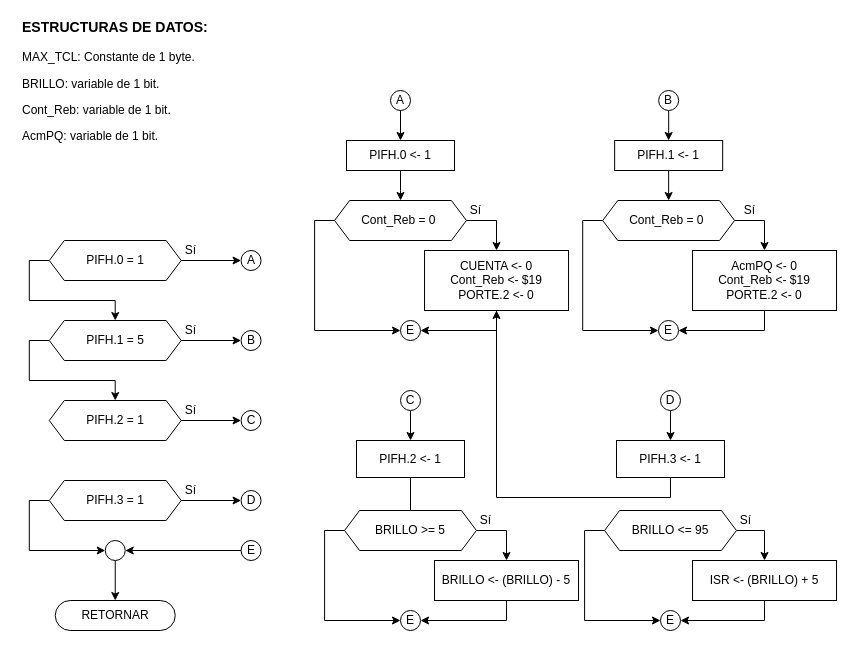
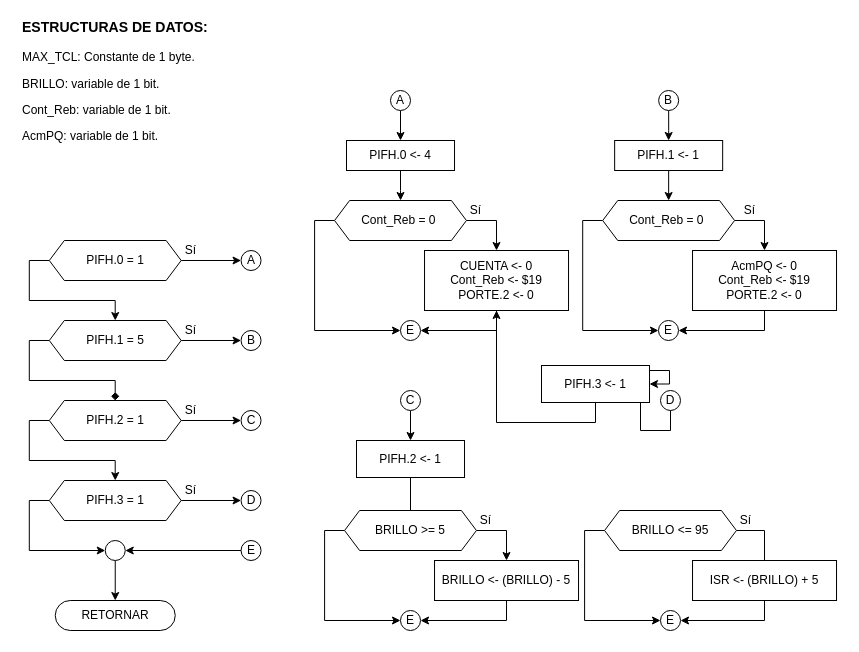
- <mxCell id="52" value="&lt;span&gt;PIFH.0 &amp;lt;- 1&lt;br&gt;&lt;/span&gt;" style="rounded=0;whiteSpace=wrap;html=1;" vertex="1" parent="1"><mxGeometry x="346" y="140" width="108.02" height="30" as="geometry" /></mxCell>
+ <mxCell id="52" value="&lt;span&gt;PIFH.0 &amp;lt;- 4&lt;br&gt;&lt;/span&gt;" style="rounded=0;whiteSpace=wrap;html=1;" vertex="1" parent="1"><mxGeometry x="346" y="140" width="108.02" height="30" as="geometry" /></mxCell>
- <mxCell id="10" style="edgeStyle=orthogonalEdgeStyle;rounded=0;orthogonalLoop=1;jettySize=auto;html=1;exitX=0;exitY=0.5;exitDx=0;exitDy=0;entryX=0.5;entryY=0;entryDx=0;entryDy=0;" edge="1" parent="1" source="12" target="15"><mxGeometry relative="1" as="geometry" /></mxCell>
+ <mxCell id="10" style="edgeStyle=orthogonalEdgeStyle;rounded=0;orthogonalLoop=1;jettySize=auto;html=1;exitX=0;exitY=0.5;exitDx=0;exitDy=0;entryX=0.5;entryY=0;entryDx=0;entryDy=0;endArrow=diamond;" edge="1" parent="1" source="12" target="15"><mxGeometry relative="1" as="geometry" /></mxCell>
- <mxCell id="65" value="&lt;span&gt;PIFH.3 &amp;lt;- 1&lt;br&gt;&lt;/span&gt;" style="rounded=0;whiteSpace=wrap;html=1;" vertex="1" parent="1"><mxGeometry x="616" y="440" width="108.02" height="37" as="geometry" /></mxCell>
+ <mxCell id="65" value="&lt;span&gt;PIFH.3 &amp;lt;- 1&lt;br&gt;&lt;/span&gt;" style="rounded=0;whiteSpace=wrap;html=1;" vertex="1" parent="1"><mxGeometry x="541" y="365" width="108.02" height="37" as="geometry" /></mxCell>
+ <mxCell id="13" style="edgeStyle=orthogonalEdgeStyle;rounded=0;orthogonalLoop=1;jettySize=auto;html=1;exitX=0;exitY=0.5;exitDx=0;exitDy=0;entryX=0.5;entryY=0;entryDx=0;entryDy=0;" edge="1" parent="1" source="15" target="18"><mxGeometry relative="1" as="geometry" /></mxCell>
- <mxCell id="58" style="edgeStyle=orthogonalEdgeStyle;rounded=0;orthogonalLoop=1;jettySize=auto;html=1;exitX=1;exitY=0.5;exitDx=0;exitDy=0;entryX=0.5;entryY=0;entryDx=0;entryDy=0;" edge="1" parent="1" source="59" target="67"><mxGeometry relative="1" as="geometry"><mxPoint x="774.03" y="550" as="targetPoint" /></mxGeometry></mxCell>
+ <mxCell id="58" style="edgeStyle=orthogonalEdgeStyle;rounded=0;orthogonalLoop=1;jettySize=auto;html=1;exitX=1;exitY=0.5;exitDx=0;exitDy=0;entryX=0.5;entryY=0;entryDx=0;entryDy=0;endArrow=none;" edge="1" parent="1" source="59" target="67"><mxGeometry relative="1" as="geometry"><mxPoint x="774.03" y="550" as="targetPoint" /></mxGeometry></mxCell>
